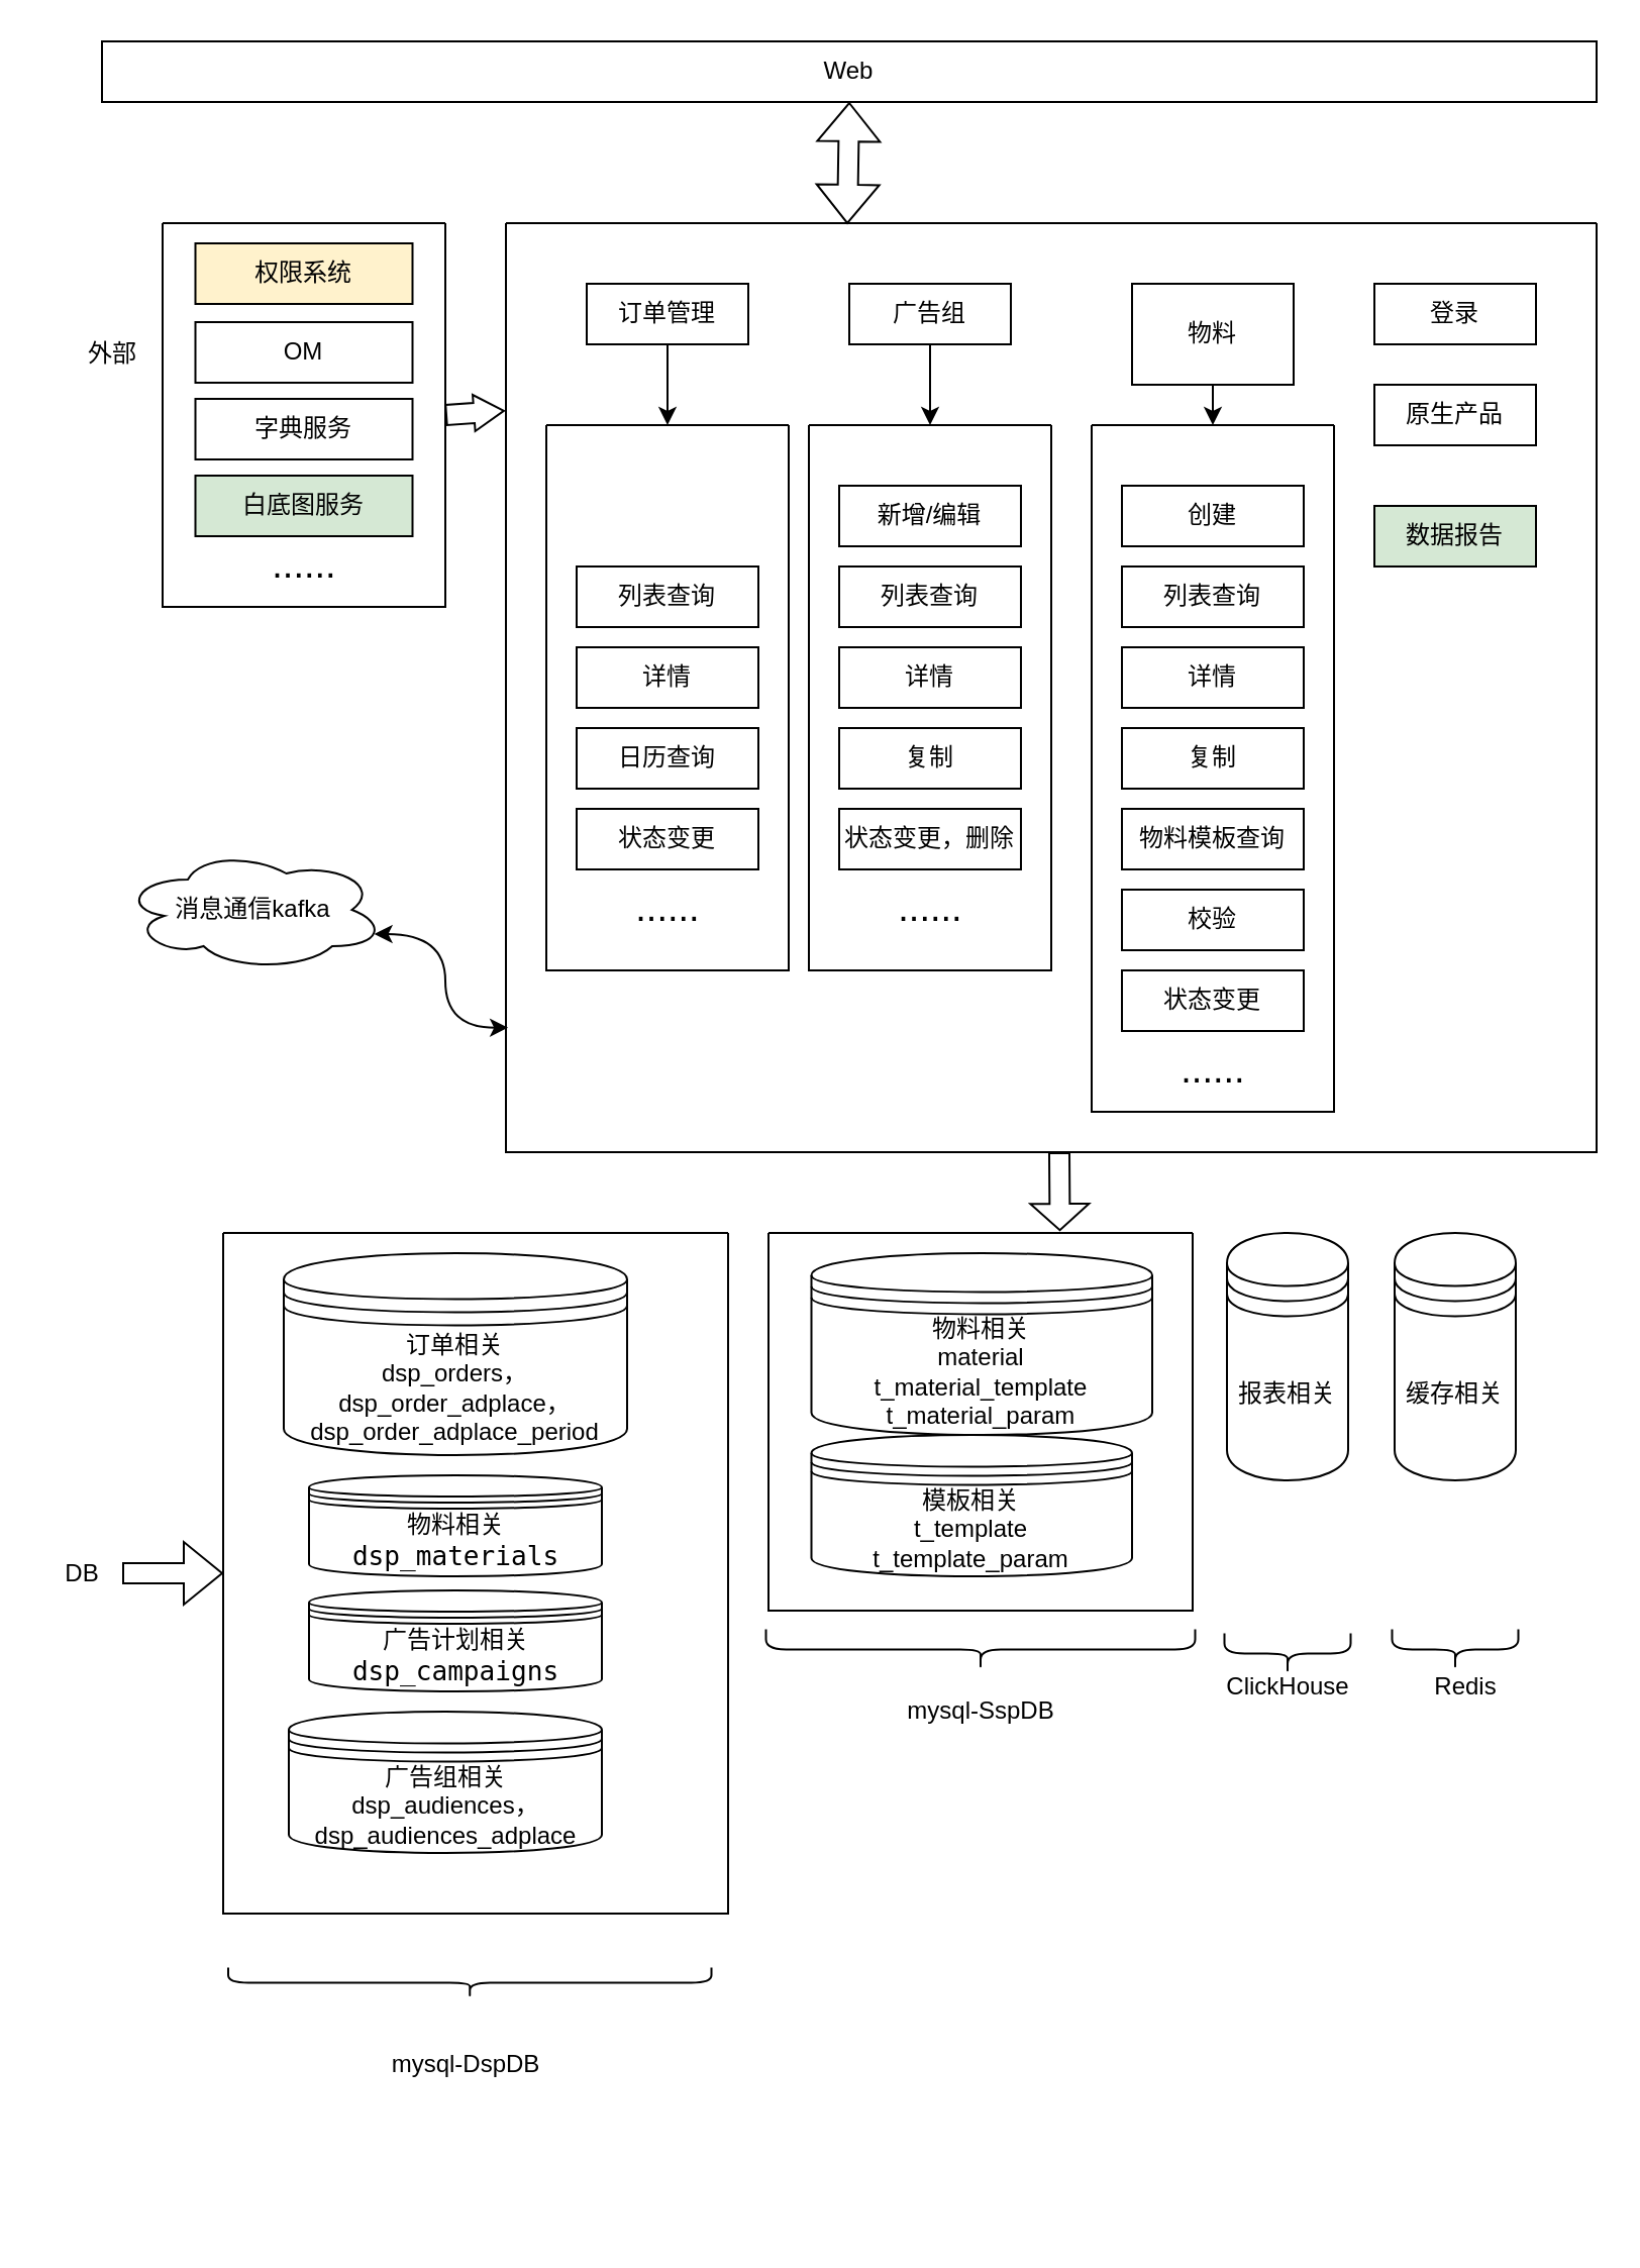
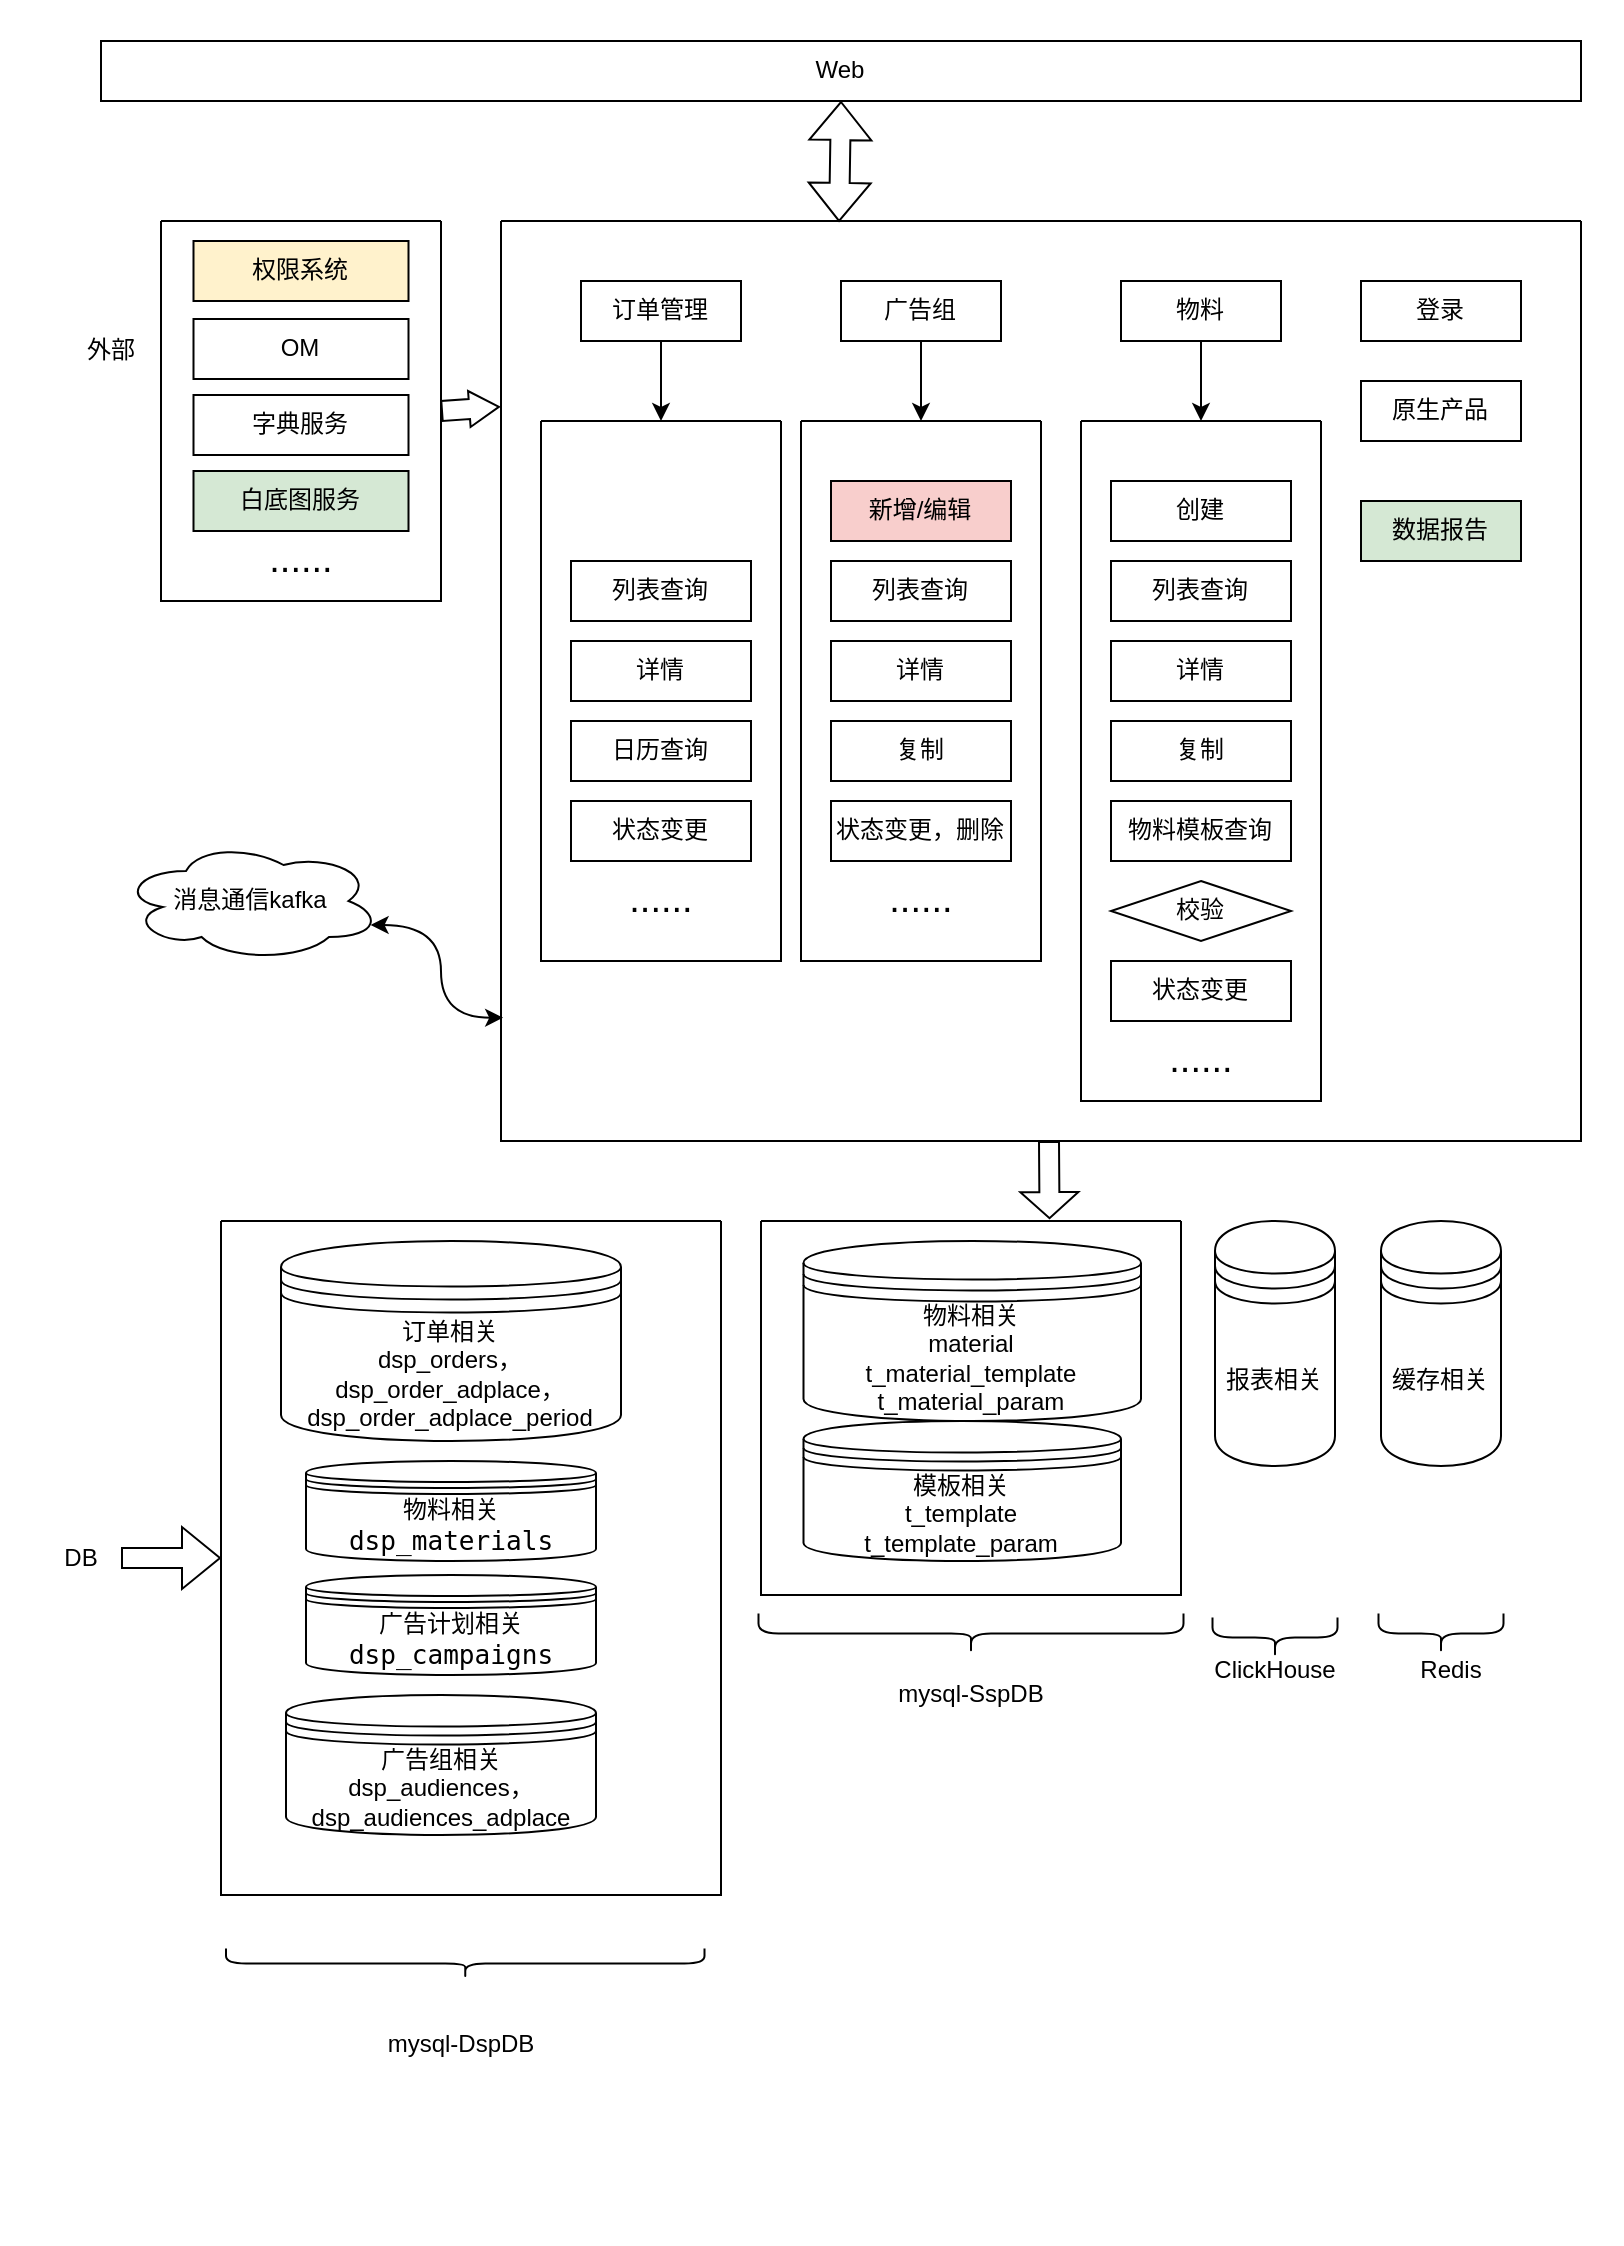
- <mxCell id="10" value="物料" style="whiteSpace=wrap;html=1;" vertex="1" parent="3"><mxGeometry x="310" y="30" width="80" height="50" as="geometry" /></mxCell>
+ <mxCell id="10" value="物料" style="whiteSpace=wrap;html=1;" vertex="1" parent="3"><mxGeometry x="310" y="30" width="80" height="30" as="geometry" /></mxCell>
- <mxCell id="20" value="新增/编辑" style="whiteSpace=wrap;html=1;fontSize=12;" vertex="1" parent="19"><mxGeometry x="15" y="30" width="90" height="30" as="geometry" /></mxCell>
+ <mxCell id="20" value="新增/编辑" style="whiteSpace=wrap;html=1;fontSize=12;fillColor=#f8cecc;" vertex="1" parent="19"><mxGeometry x="15" y="30" width="90" height="30" as="geometry" /></mxCell>
- <mxCell id="33" value="校验" style="whiteSpace=wrap;html=1;fontSize=12;" vertex="1" parent="26"><mxGeometry x="15" y="230" width="90" height="30" as="geometry" /></mxCell>
+ <mxCell id="33" value="校验" style="rhombus;whiteSpace=wrap;html=1;fontSize=12;" vertex="1" parent="26"><mxGeometry x="15" y="230" width="90" height="30" as="geometry" /></mxCell>
